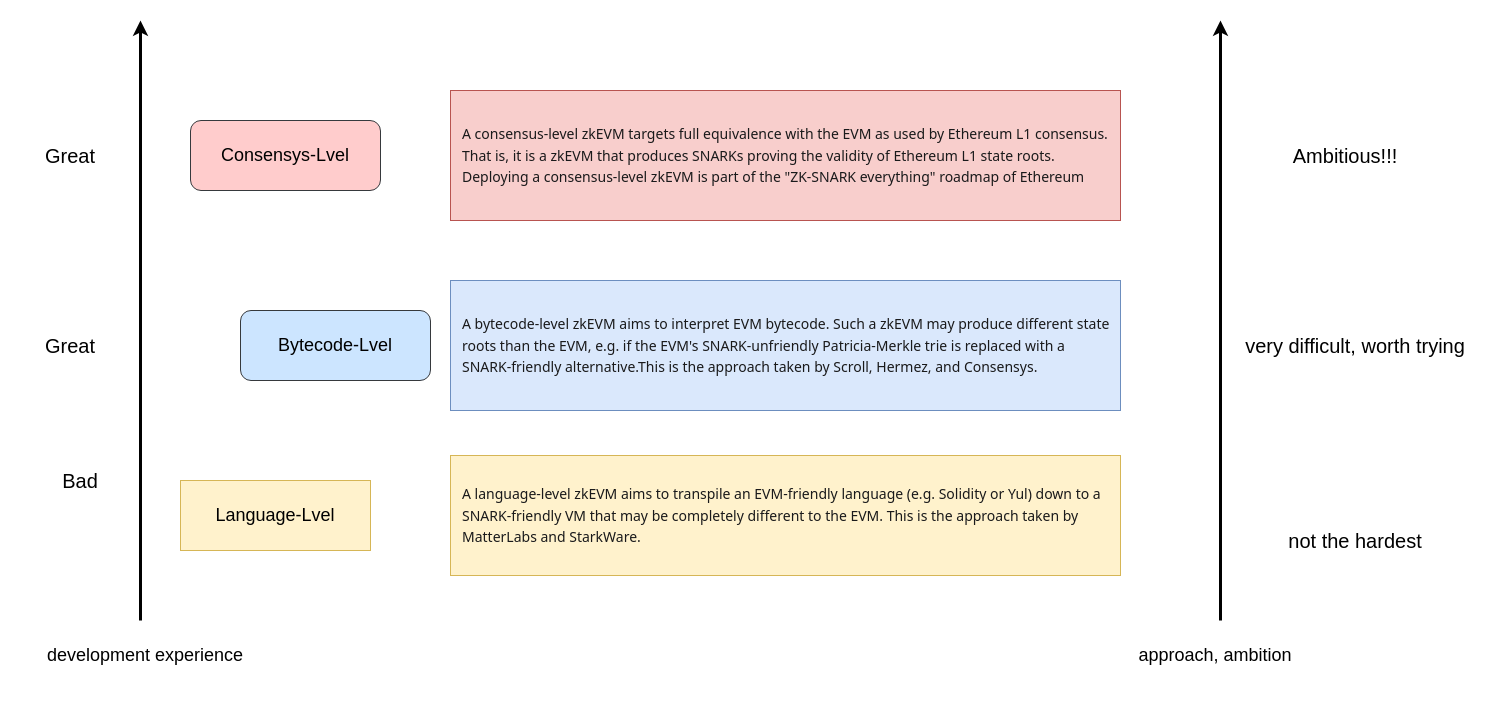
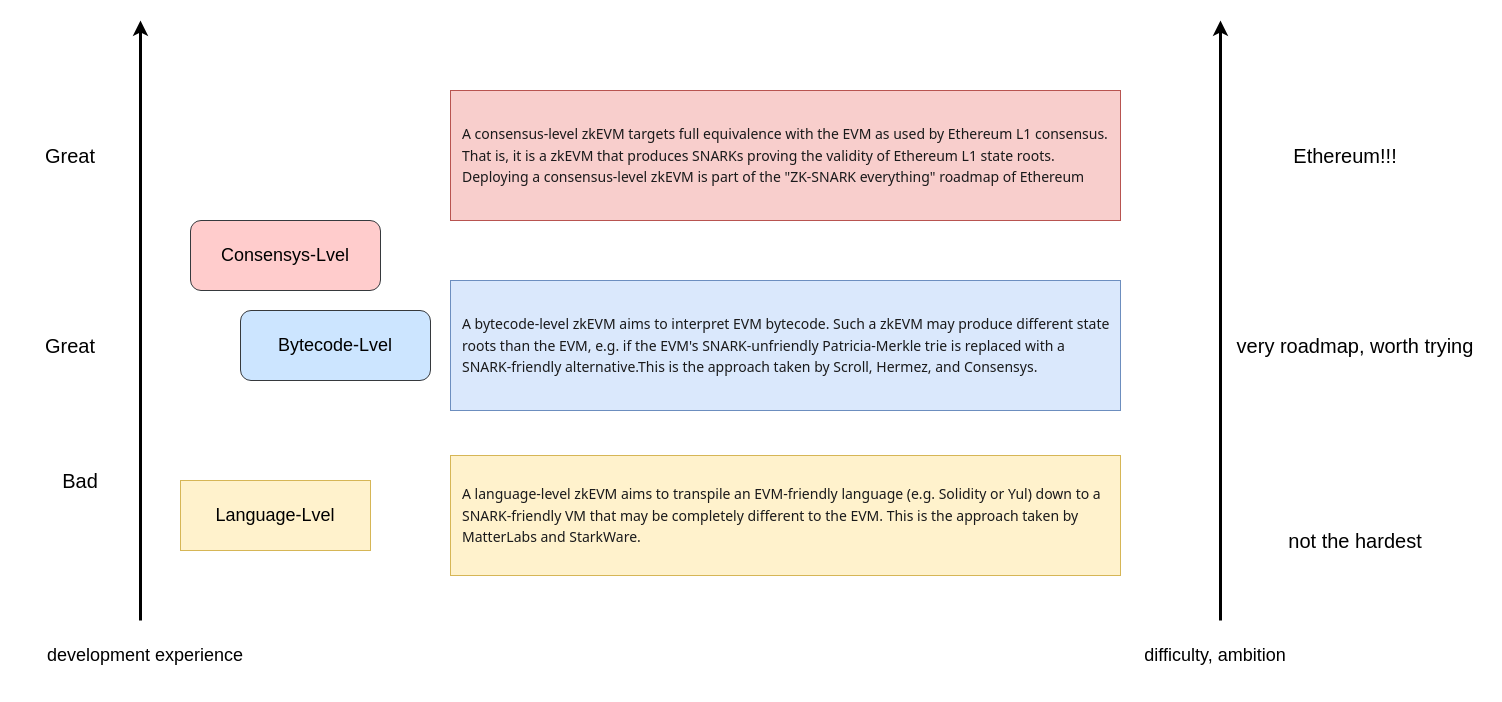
- <mxCell id="4" value="&lt;span style=&quot;text-align: left;&quot;&gt;Consensys-Lvel&lt;/span&gt;" style="rounded=1;whiteSpace=wrap;html=1;fontSize=18;fillColor=#ffcccc;strokeColor=#36393d;" vertex="1" parent="1"><mxGeometry x="190" y="120" width="190" height="70" as="geometry" /></mxCell>
+ <mxCell id="4" value="&lt;span style=&quot;text-align: left;&quot;&gt;Consensys-Lvel&lt;/span&gt;" style="rounded=1;whiteSpace=wrap;html=1;fontSize=18;fillColor=#ffcccc;strokeColor=#36393d;" vertex="1" parent="1"><mxGeometry x="190" y="220" width="190" height="70" as="geometry" /></mxCell>
- <mxCell id="18" value="Ambitious!!!" style="text;html=1;strokeColor=none;fillColor=none;align=center;verticalAlign=middle;whiteSpace=wrap;rounded=0;labelBackgroundColor=none;fontSize=20;" vertex="1" parent="1"><mxGeometry x="1300" y="140" width="90" height="30" as="geometry" /></mxCell>
+ <mxCell id="18" value="Ethereum!!!" style="text;html=1;strokeColor=none;fillColor=none;align=center;verticalAlign=middle;whiteSpace=wrap;rounded=0;labelBackgroundColor=none;fontSize=20;" vertex="1" parent="1"><mxGeometry x="1300" y="140" width="90" height="30" as="geometry" /></mxCell>
- <mxCell id="17" value="very difficult, worth trying" style="text;html=1;strokeColor=none;fillColor=none;align=center;verticalAlign=middle;whiteSpace=wrap;rounded=0;labelBackgroundColor=none;fontSize=20;" vertex="1" parent="1"><mxGeometry x="1230" y="325" width="250" height="40" as="geometry" /></mxCell>
+ <mxCell id="17" value="very roadmap, worth trying" style="text;html=1;strokeColor=none;fillColor=none;align=center;verticalAlign=middle;whiteSpace=wrap;rounded=0;labelBackgroundColor=none;fontSize=20;" vertex="1" parent="1"><mxGeometry x="1230" y="325" width="250" height="40" as="geometry" /></mxCell>
- <mxCell id="11" value="approach, ambition" style="text;html=1;strokeColor=none;fillColor=none;align=center;verticalAlign=middle;whiteSpace=wrap;rounded=0;labelBackgroundColor=none;fontSize=18;" vertex="1" parent="1"><mxGeometry x="1090" y="630" width="250" height="50" as="geometry" /></mxCell>
+ <mxCell id="11" value="difficulty, ambition" style="text;html=1;strokeColor=none;fillColor=none;align=center;verticalAlign=middle;whiteSpace=wrap;rounded=0;labelBackgroundColor=none;fontSize=18;" vertex="1" parent="1"><mxGeometry x="1090" y="630" width="250" height="50" as="geometry" /></mxCell>
